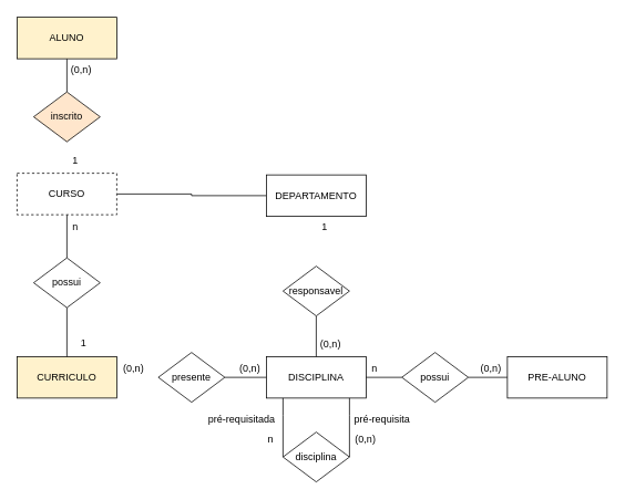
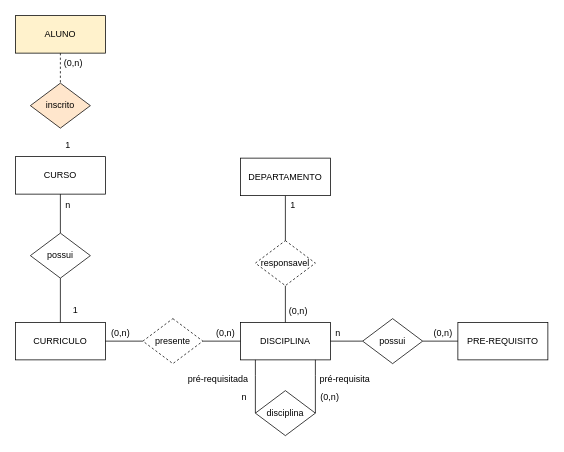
- <mxCell id="34" style="edgeStyle=orthogonalEdgeStyle;rounded=0;orthogonalLoop=1;jettySize=auto;html=1;endArrow=none;endFill=0;" edge="1" parent="1" source="35" target="36"><mxGeometry relative="1" as="geometry" /></mxCell>
+ <mxCell id="34" style="edgeStyle=orthogonalEdgeStyle;rounded=0;orthogonalLoop=1;jettySize=auto;html=1;endArrow=none;endFill=0;dashed=1;" edge="1" parent="1" source="35" target="36"><mxGeometry relative="1" as="geometry" /></mxCell>
- <mxCell id="28" value="CURSO" style="rounded=0;whiteSpace=wrap;html=1;dashed=1;" vertex="1" parent="1"><mxGeometry x="20" y="208" width="120" height="50" as="geometry" /></mxCell>
+ <mxCell id="28" value="CURSO" style="rounded=0;whiteSpace=wrap;html=1;" vertex="1" parent="1"><mxGeometry x="20" y="208" width="120" height="50" as="geometry" /></mxCell>
- <mxCell id="3" style="edgeStyle=orthogonalEdgeStyle;rounded=0;orthogonalLoop=1;jettySize=auto;html=1;endArrow=none;endFill=0;" edge="1" parent="1" source="4" target="28"><mxGeometry relative="1" as="geometry" /></mxCell>
+ <mxCell id="3" style="edgeStyle=orthogonalEdgeStyle;rounded=0;orthogonalLoop=1;jettySize=auto;html=1;endArrow=none;endFill=0;" edge="1" parent="1" source="4" target="6"><mxGeometry relative="1" as="geometry" /></mxCell>
- <mxCell id="6" value="responsavel" style="rhombus;whiteSpace=wrap;html=1;" vertex="1" parent="1"><mxGeometry x="340" y="320" width="80" height="60" as="geometry" /></mxCell>
+ <mxCell id="6" value="responsavel" style="rhombus;whiteSpace=wrap;html=1;dashed=1;" vertex="1" parent="1"><mxGeometry x="340" y="320" width="80" height="60" as="geometry" /></mxCell>
- <mxCell id="22" value="CURRICULO" style="rounded=0;whiteSpace=wrap;html=1;fillColor=#fff2cc;" vertex="1" parent="1"><mxGeometry x="20" y="429" width="120" height="50" as="geometry" /></mxCell>
+ <mxCell id="22" value="CURRICULO" style="rounded=0;whiteSpace=wrap;html=1;" vertex="1" parent="1"><mxGeometry x="20" y="429" width="120" height="50" as="geometry" /></mxCell>
+ <mxCell id="24" style="edgeStyle=orthogonalEdgeStyle;rounded=0;orthogonalLoop=1;jettySize=auto;html=1;endArrow=none;endFill=0;" edge="1" parent="1" source="25" target="22"><mxGeometry relative="1" as="geometry" /></mxCell>
- <mxCell id="25" value="presente" style="rhombus;whiteSpace=wrap;html=1;" vertex="1" parent="1"><mxGeometry x="190" y="424" width="80" height="60" as="geometry" /></mxCell>
+ <mxCell id="25" value="presente" style="rhombus;whiteSpace=wrap;html=1;dashed=1;" vertex="1" parent="1"><mxGeometry x="190" y="424" width="80" height="60" as="geometry" /></mxCell>
- <mxCell id="9" value="PRE-ALUNO" style="rounded=0;whiteSpace=wrap;html=1;" vertex="1" parent="1"><mxGeometry x="610" y="429" width="120" height="50" as="geometry" /></mxCell>
+ <mxCell id="9" value="PRE-REQUISITO" style="rounded=0;whiteSpace=wrap;html=1;" vertex="1" parent="1"><mxGeometry x="610" y="429" width="120" height="50" as="geometry" /></mxCell>
